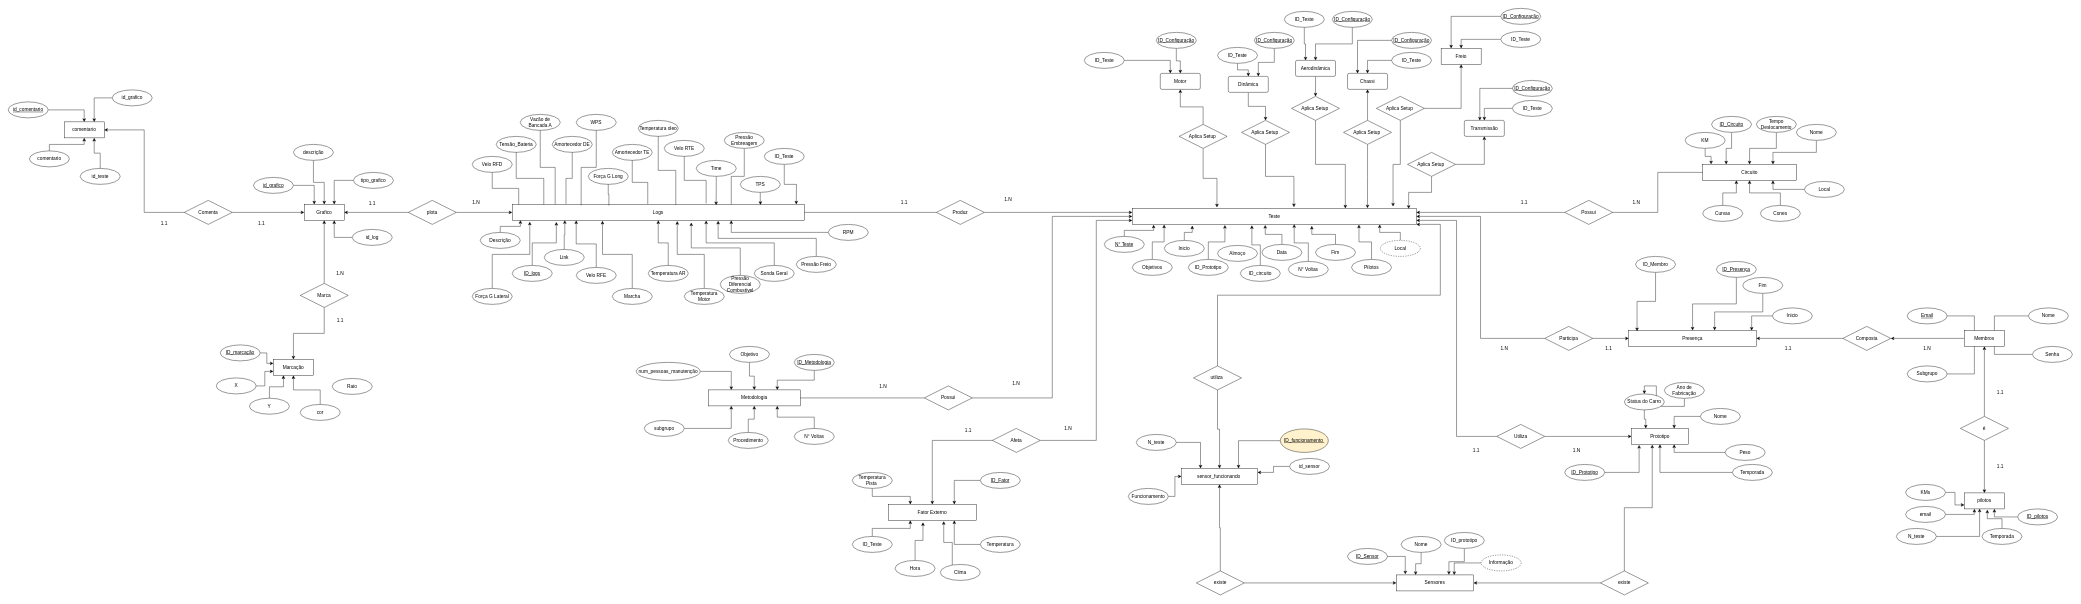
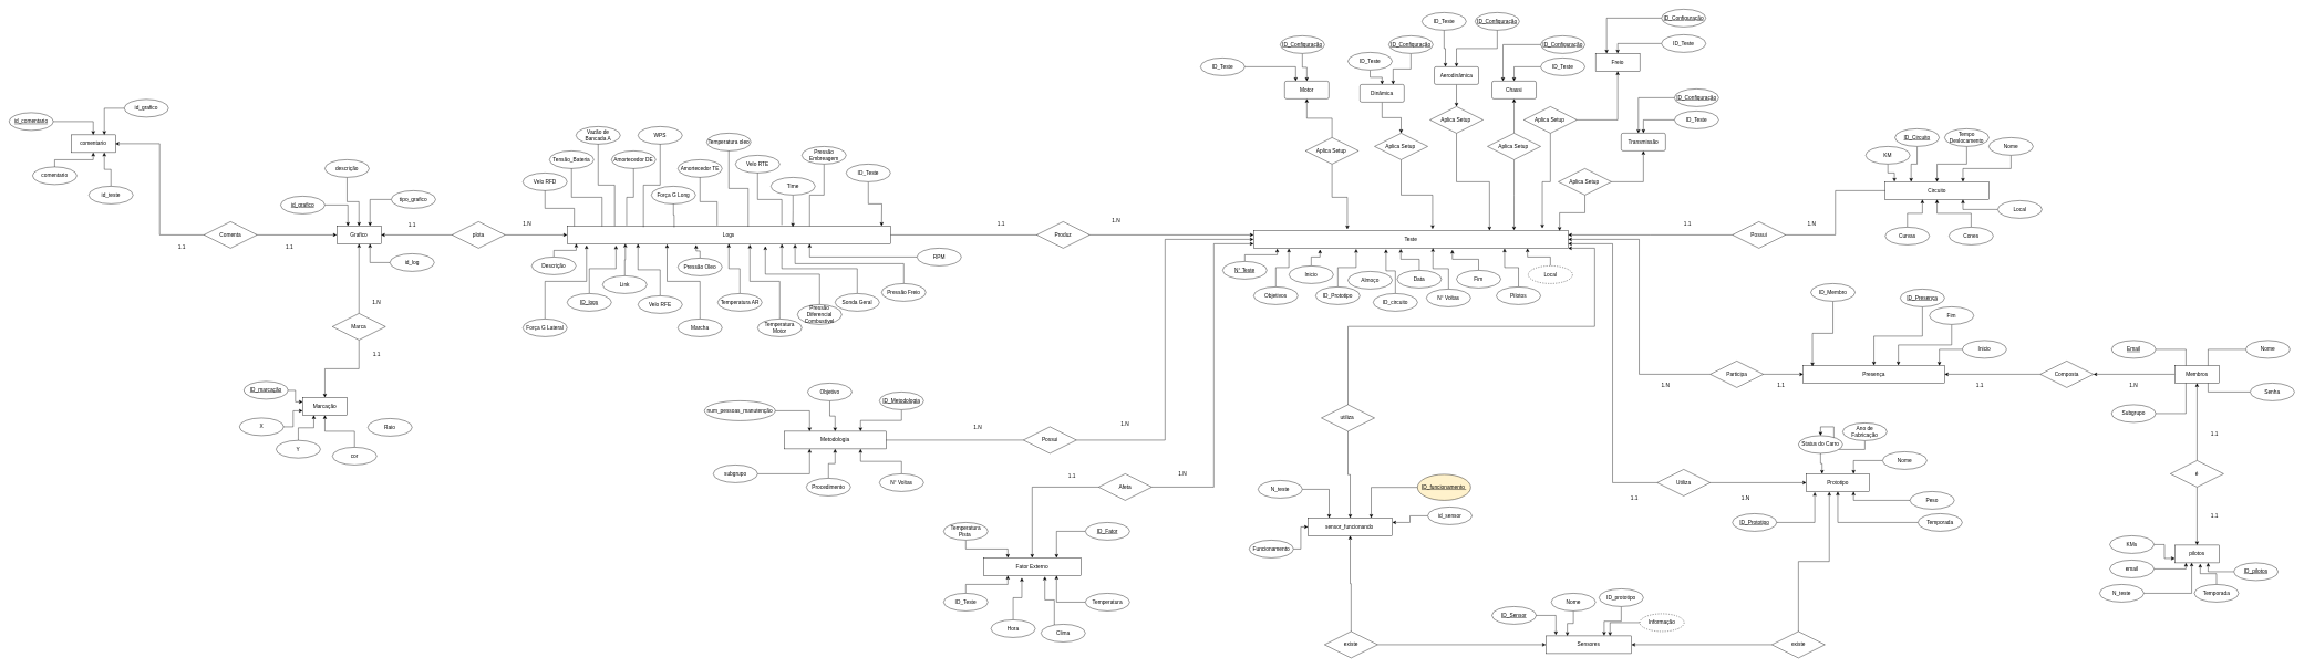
- <mxCell id="63" value="TPS" style="ellipse;whiteSpace=wrap;html=1;align=center;" parent="1" vertex="1"><mxGeometry x="1850" y="440" width="100" height="40" as="geometry" /></mxCell>
- <mxCell id="62" style="edgeStyle=orthogonalEdgeStyle;rounded=0;hachureGap=4;html=1;entryX=0.85;entryY=0.029;entryDx=0;entryDy=0;entryPerimeter=0;fontFamily=Architects Daughter;fontSource=https%3A%2F%2Ffonts.googleapis.com%2Fcss%3Ffamily%3DArchitects%2BDaughter;fontSize=16;" parent="1" source="63" target="8" edge="1"><mxGeometry relative="1" as="geometry" /></mxCell>
+ <mxCell id="66" style="edgeStyle=orthogonalEdgeStyle;rounded=0;hachureGap=4;html=1;entryX=0.399;entryY=1.064;entryDx=0;entryDy=0;entryPerimeter=0;fontFamily=Architects Daughter;fontSource=https%3A%2F%2Ffonts.googleapis.com%2Fcss%3Ffamily%3DArchitects%2BDaughter;fontSize=16;" parent="1" source="67" target="8" edge="1"><mxGeometry relative="1" as="geometry" /></mxCell>
+ <mxCell id="67" value="Pressão Oleo" style="ellipse;whiteSpace=wrap;html=1;align=center;" parent="1" vertex="1"><mxGeometry x="1530" y="582.5" width="100" height="40" as="geometry" /></mxCell>
